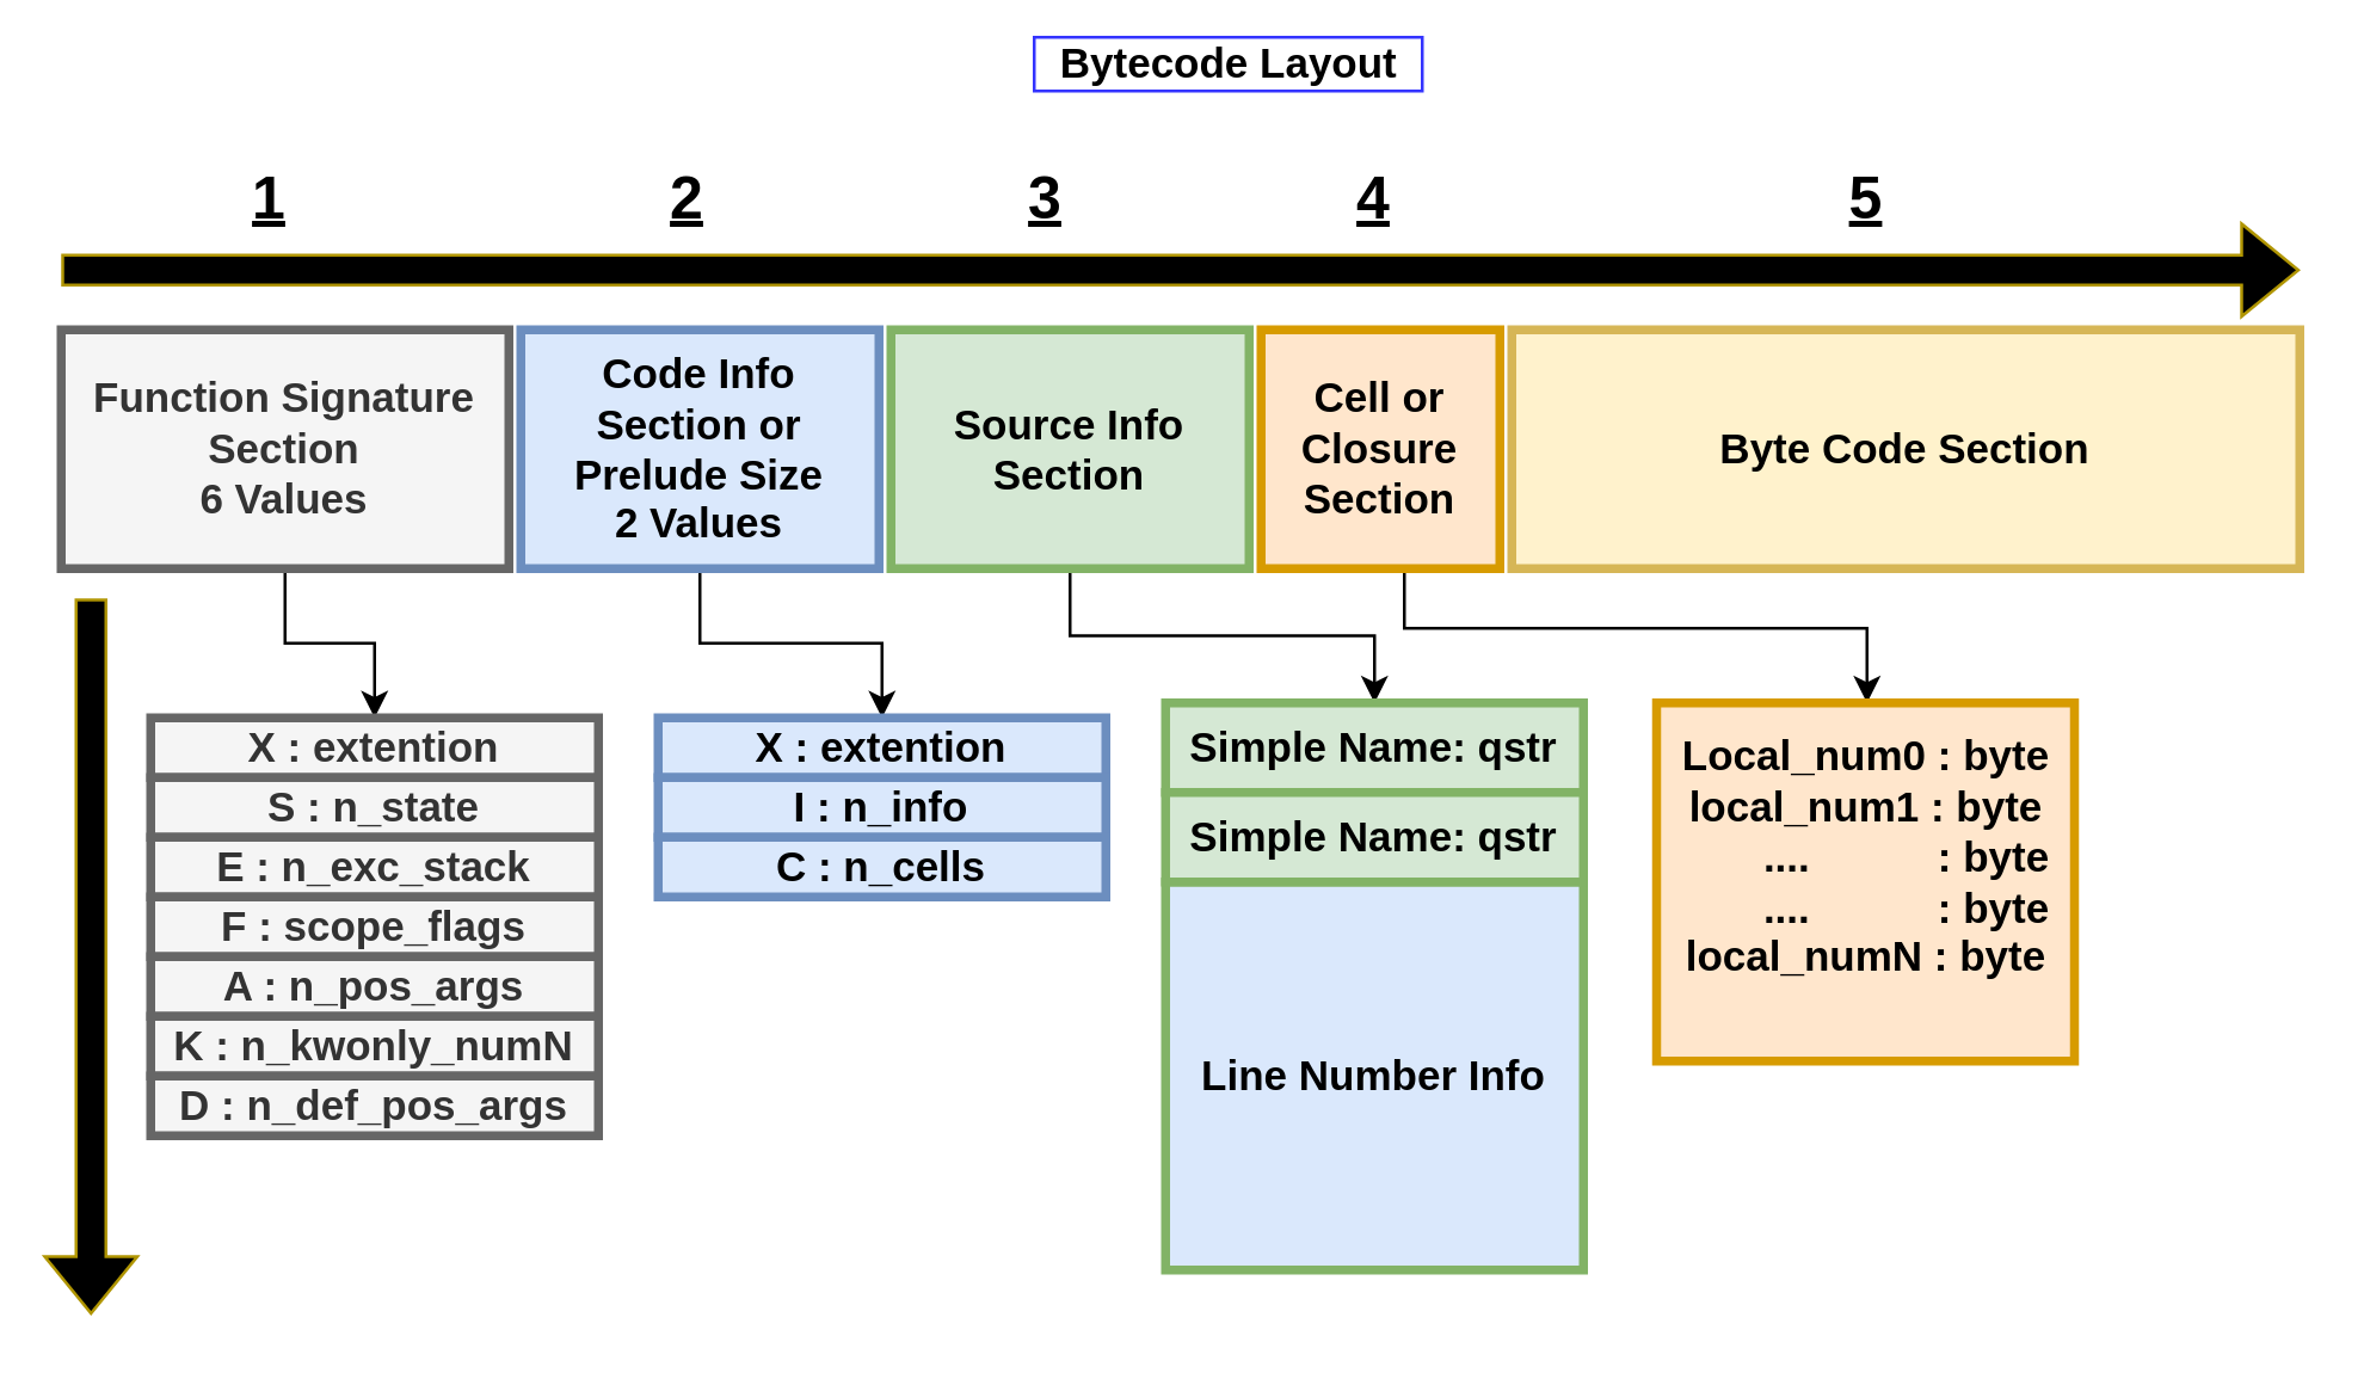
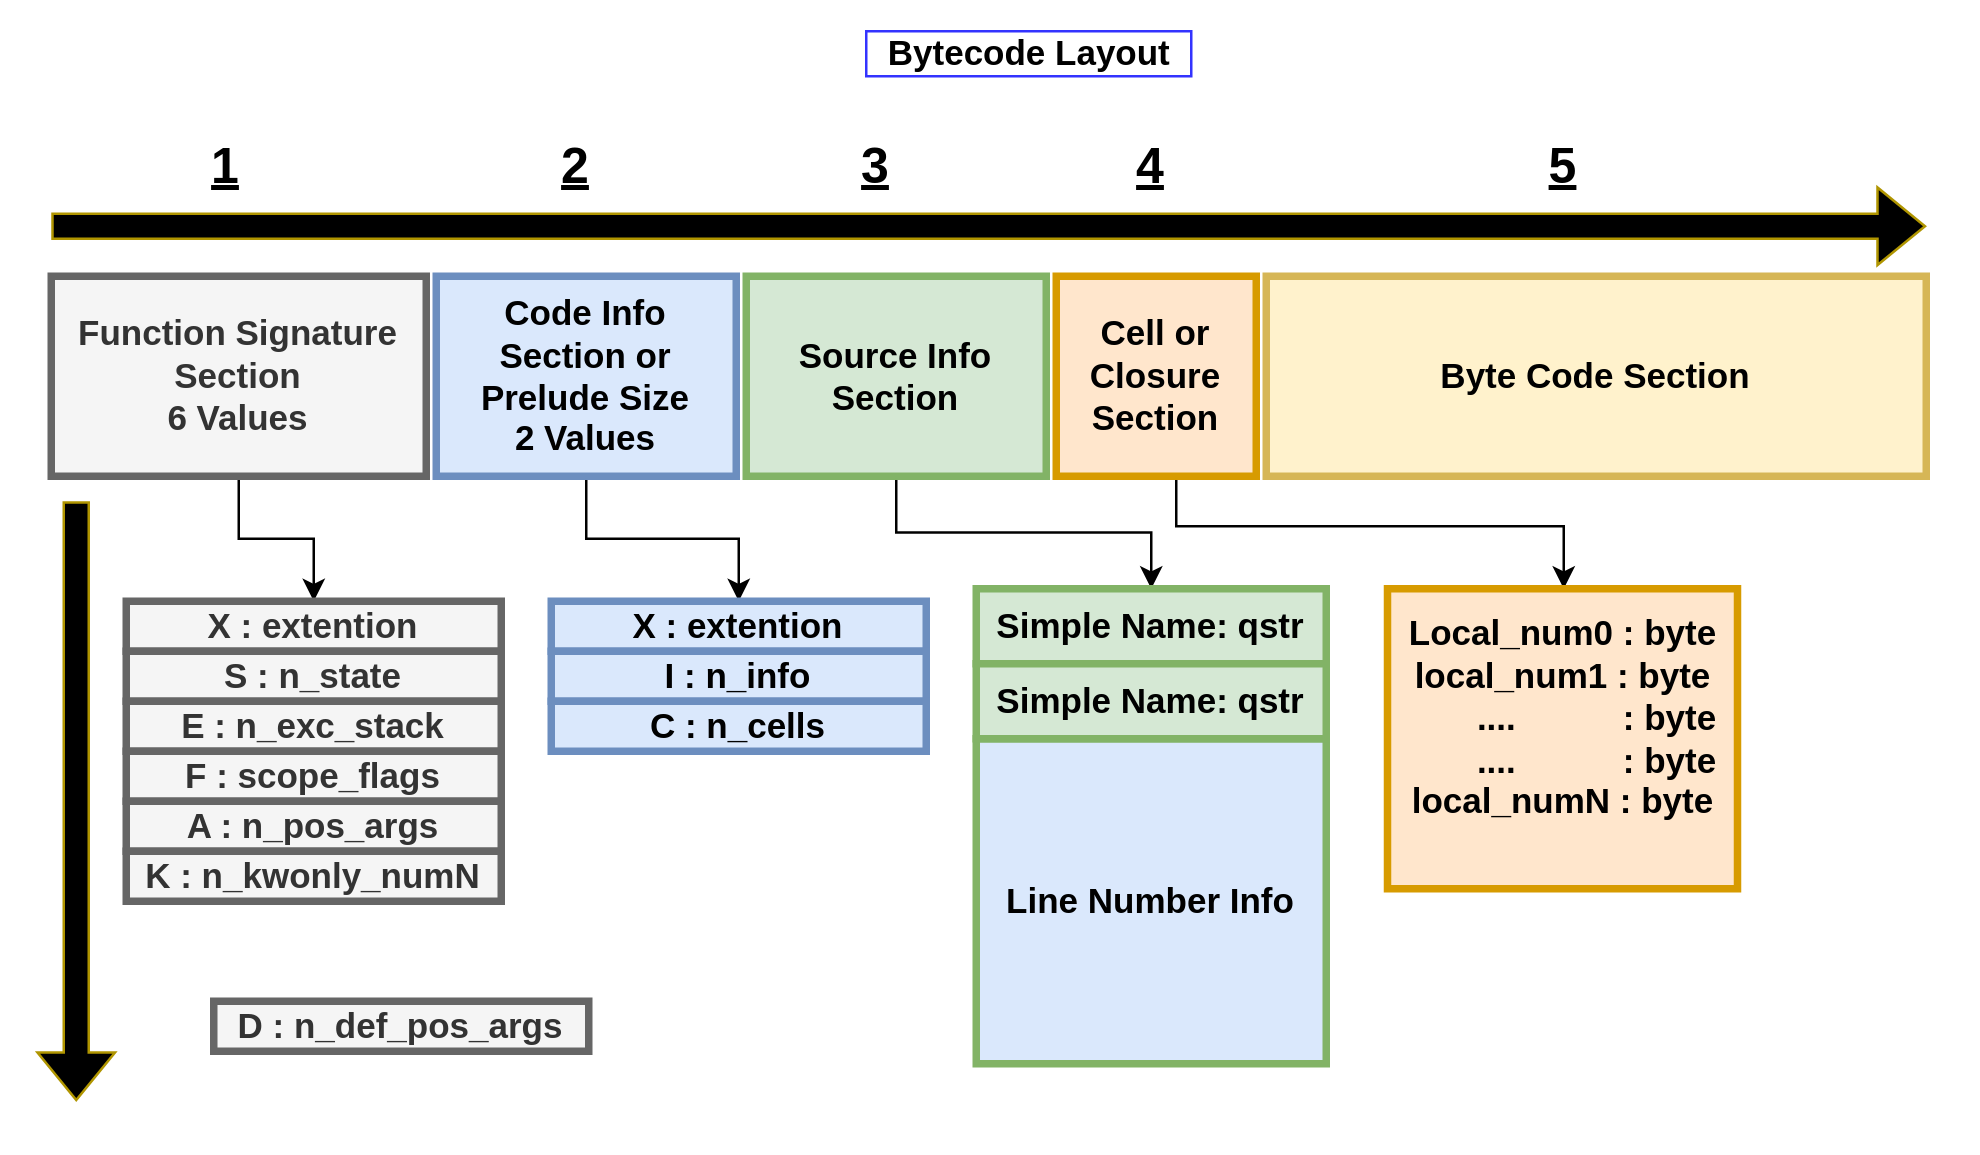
- <mxCell id="22" value="D : n_def_pos_args" style="rounded=0;whiteSpace=wrap;html=1;fontSize=14;strokeWidth=3;fillColor=#f5f5f5;fontColor=#333333;strokeColor=#666666;fontStyle=1" vertex="1" parent="1"><mxGeometry x="50" y="360" width="150" height="20" as="geometry" /></mxCell>
+ <mxCell id="22" value="D : n_def_pos_args" style="rounded=0;whiteSpace=wrap;html=1;fontSize=14;strokeWidth=3;fillColor=#f5f5f5;fontColor=#333333;strokeColor=#666666;fontStyle=1" vertex="1" parent="1"><mxGeometry x="85" y="400" width="150" height="20" as="geometry" /></mxCell>
